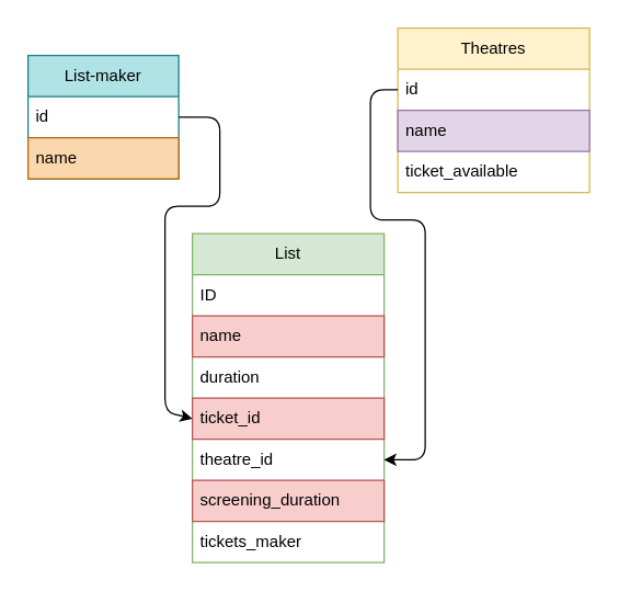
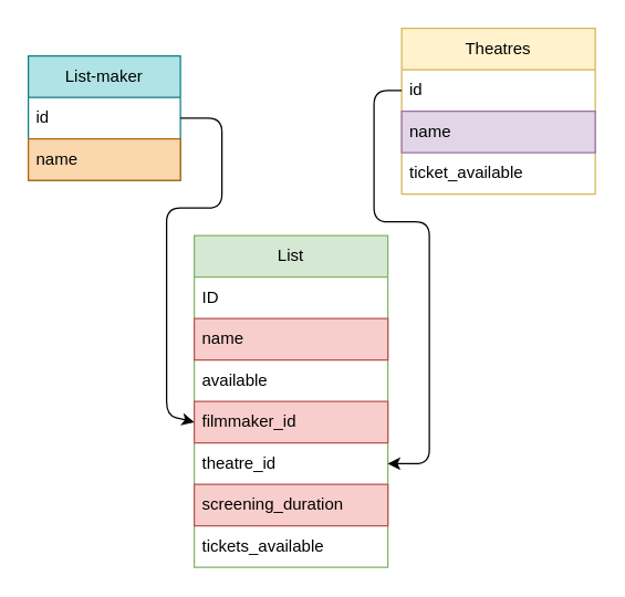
- <mxCell id="8" value="duration" style="text;strokeColor=none;fillColor=none;align=left;verticalAlign=middle;spacingLeft=4;spacingRight=4;overflow=hidden;points=[[0,0.5],[1,0.5]];portConstraint=eastwest;rotatable=0;whiteSpace=wrap;html=1;" parent="5" vertex="1"><mxGeometry y="90" width="140" height="30" as="geometry" /></mxCell>
+ <mxCell id="8" value="available" style="text;strokeColor=none;fillColor=none;align=left;verticalAlign=middle;spacingLeft=4;spacingRight=4;overflow=hidden;points=[[0,0.5],[1,0.5]];portConstraint=eastwest;rotatable=0;whiteSpace=wrap;html=1;" parent="5" vertex="1"><mxGeometry y="90" width="140" height="30" as="geometry" /></mxCell>
- <mxCell id="9" value="ticket_id" style="text;strokeColor=#b85450;fillColor=#f8cecc;align=left;verticalAlign=middle;spacingLeft=4;spacingRight=4;overflow=hidden;points=[[0,0.5],[1,0.5]];portConstraint=eastwest;rotatable=0;whiteSpace=wrap;html=1;" parent="5" vertex="1"><mxGeometry y="120" width="140" height="30" as="geometry" /></mxCell>
+ <mxCell id="9" value="filmmaker_id" style="text;strokeColor=#b85450;fillColor=#f8cecc;align=left;verticalAlign=middle;spacingLeft=4;spacingRight=4;overflow=hidden;points=[[0,0.5],[1,0.5]];portConstraint=eastwest;rotatable=0;whiteSpace=wrap;html=1;" parent="5" vertex="1"><mxGeometry y="120" width="140" height="30" as="geometry" /></mxCell>
- <mxCell id="12" value="tickets_maker" style="text;strokeColor=none;fillColor=none;align=left;verticalAlign=middle;spacingLeft=4;spacingRight=4;overflow=hidden;points=[[0,0.5],[1,0.5]];portConstraint=eastwest;rotatable=0;whiteSpace=wrap;html=1;" parent="5" vertex="1"><mxGeometry y="210" width="140" height="30" as="geometry" /></mxCell>
+ <mxCell id="12" value="tickets_available" style="text;strokeColor=none;fillColor=none;align=left;verticalAlign=middle;spacingLeft=4;spacingRight=4;overflow=hidden;points=[[0,0.5],[1,0.5]];portConstraint=eastwest;rotatable=0;whiteSpace=wrap;html=1;" parent="5" vertex="1"><mxGeometry y="210" width="140" height="30" as="geometry" /></mxCell>
